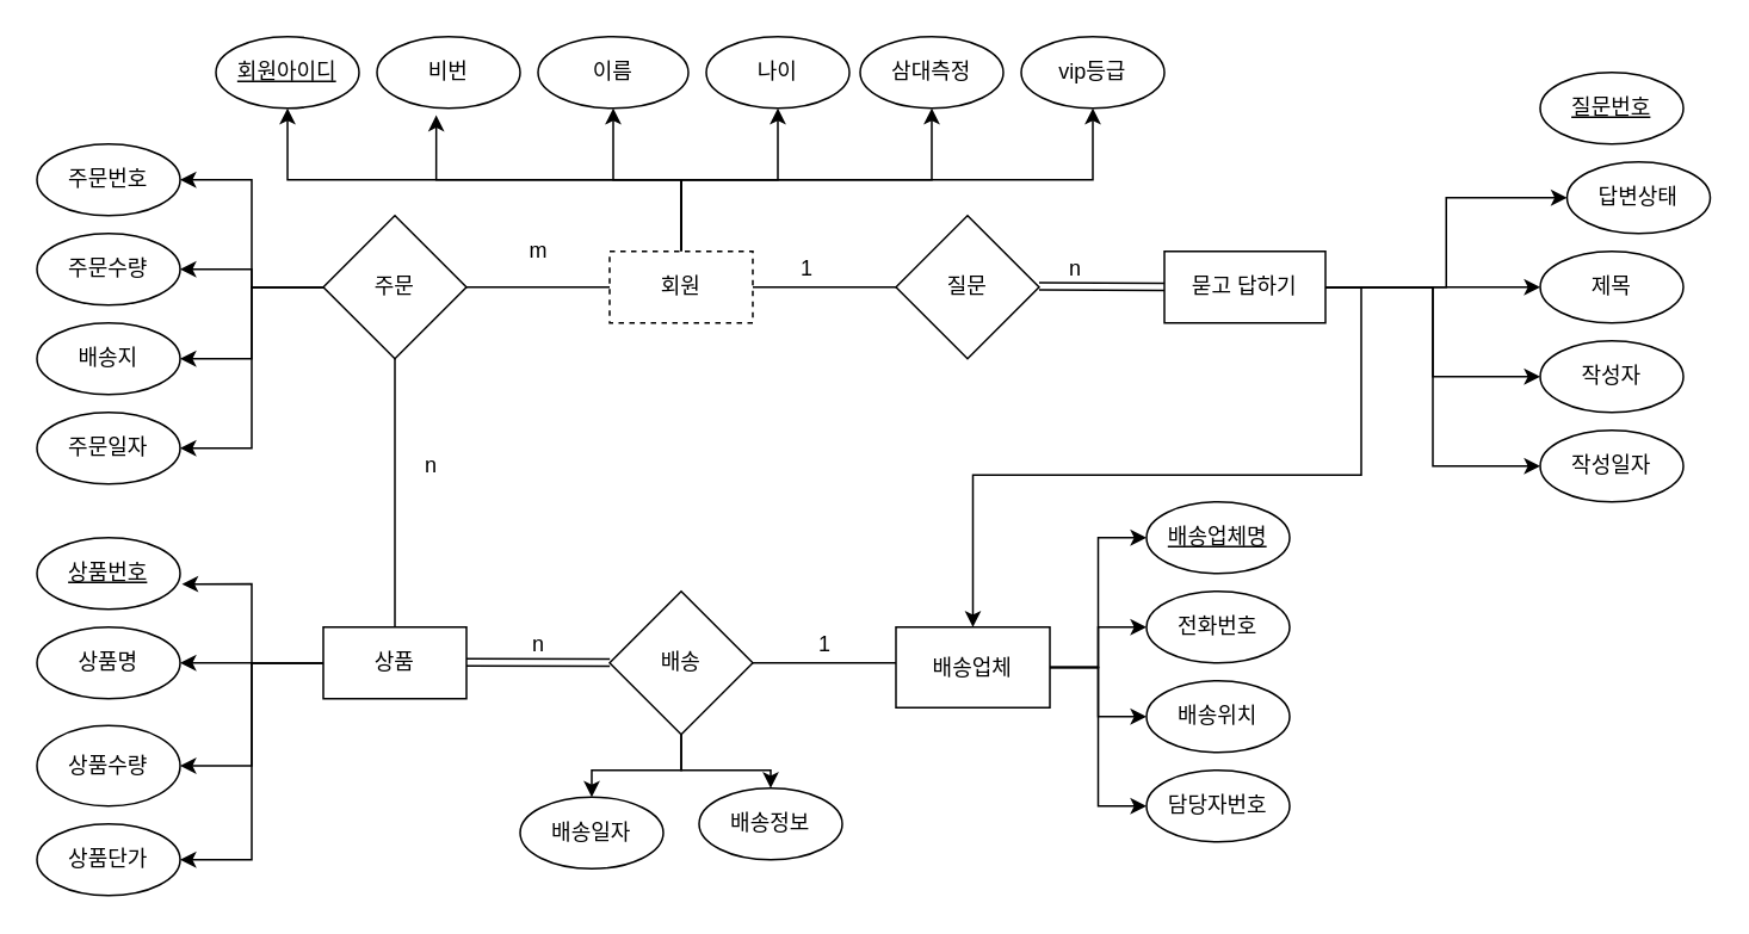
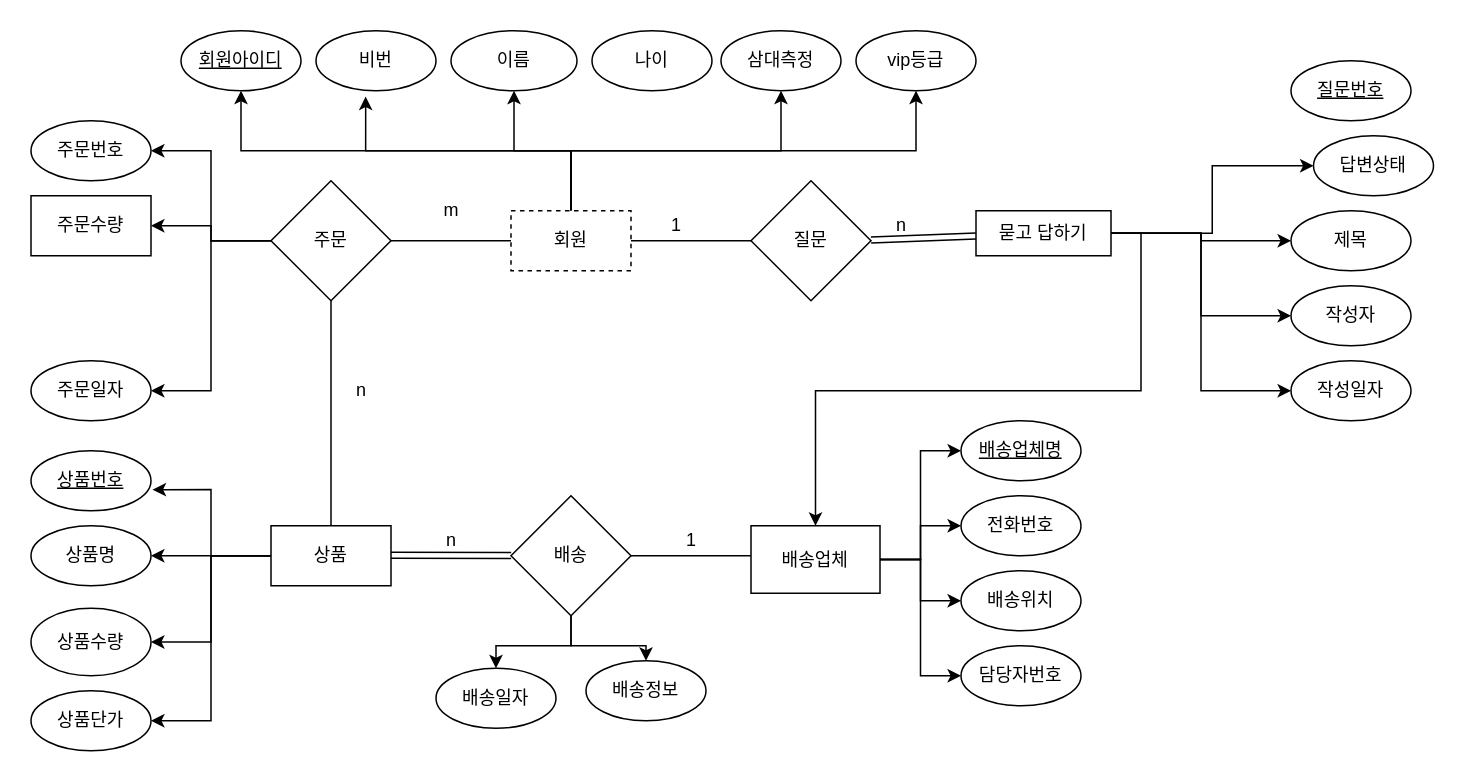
- <mxCell id="3" style="edgeStyle=orthogonalEdgeStyle;rounded=0;orthogonalLoop=1;jettySize=auto;html=1;exitX=0.5;exitY=0;exitDx=0;exitDy=0;entryX=0.5;entryY=1;entryDx=0;entryDy=0;" edge="1" parent="1" source="8" target="34"><mxGeometry relative="1" as="geometry" /></mxCell>
- <mxCell id="31" value="주문수량" style="ellipse;whiteSpace=wrap;html=1;" vertex="1" parent="1"><mxGeometry x="20" y="130" width="80" height="40" as="geometry" /></mxCell>
+ <mxCell id="31" value="주문수량" style="whiteSpace=wrap;html=1;rounded=0;" vertex="1" parent="1"><mxGeometry x="20" y="130" width="80" height="40" as="geometry" /></mxCell>
- <mxCell id="16" value="묻고 답하기" style="rounded=0;whiteSpace=wrap;html=1;" vertex="1" parent="1"><mxGeometry x="650" y="140" width="90" height="40" as="geometry" /></mxCell>
+ <mxCell id="16" value="묻고 답하기" style="rounded=0;whiteSpace=wrap;html=1;" vertex="1" parent="1"><mxGeometry x="650" y="140" width="90" height="30" as="geometry" /></mxCell>
- <mxCell id="30" value="배송지" style="ellipse;whiteSpace=wrap;html=1;" vertex="1" parent="1"><mxGeometry x="20" y="180" width="80" height="40" as="geometry" /></mxCell>
- <mxCell id="26" style="edgeStyle=orthogonalEdgeStyle;rounded=0;orthogonalLoop=1;jettySize=auto;html=1;exitX=0;exitY=0.5;exitDx=0;exitDy=0;entryX=1;entryY=0.5;entryDx=0;entryDy=0;" edge="1" parent="1" source="28" target="30"><mxGeometry relative="1" as="geometry" /></mxCell>
- <mxCell id="29" value="주문일자" style="ellipse;whiteSpace=wrap;html=1;" vertex="1" parent="1"><mxGeometry x="20" y="230" width="80" height="40" as="geometry" /></mxCell>
+ <mxCell id="29" value="주문일자" style="ellipse;whiteSpace=wrap;html=1;" vertex="1" parent="1"><mxGeometry x="20" y="240" width="80" height="40" as="geometry" /></mxCell>
